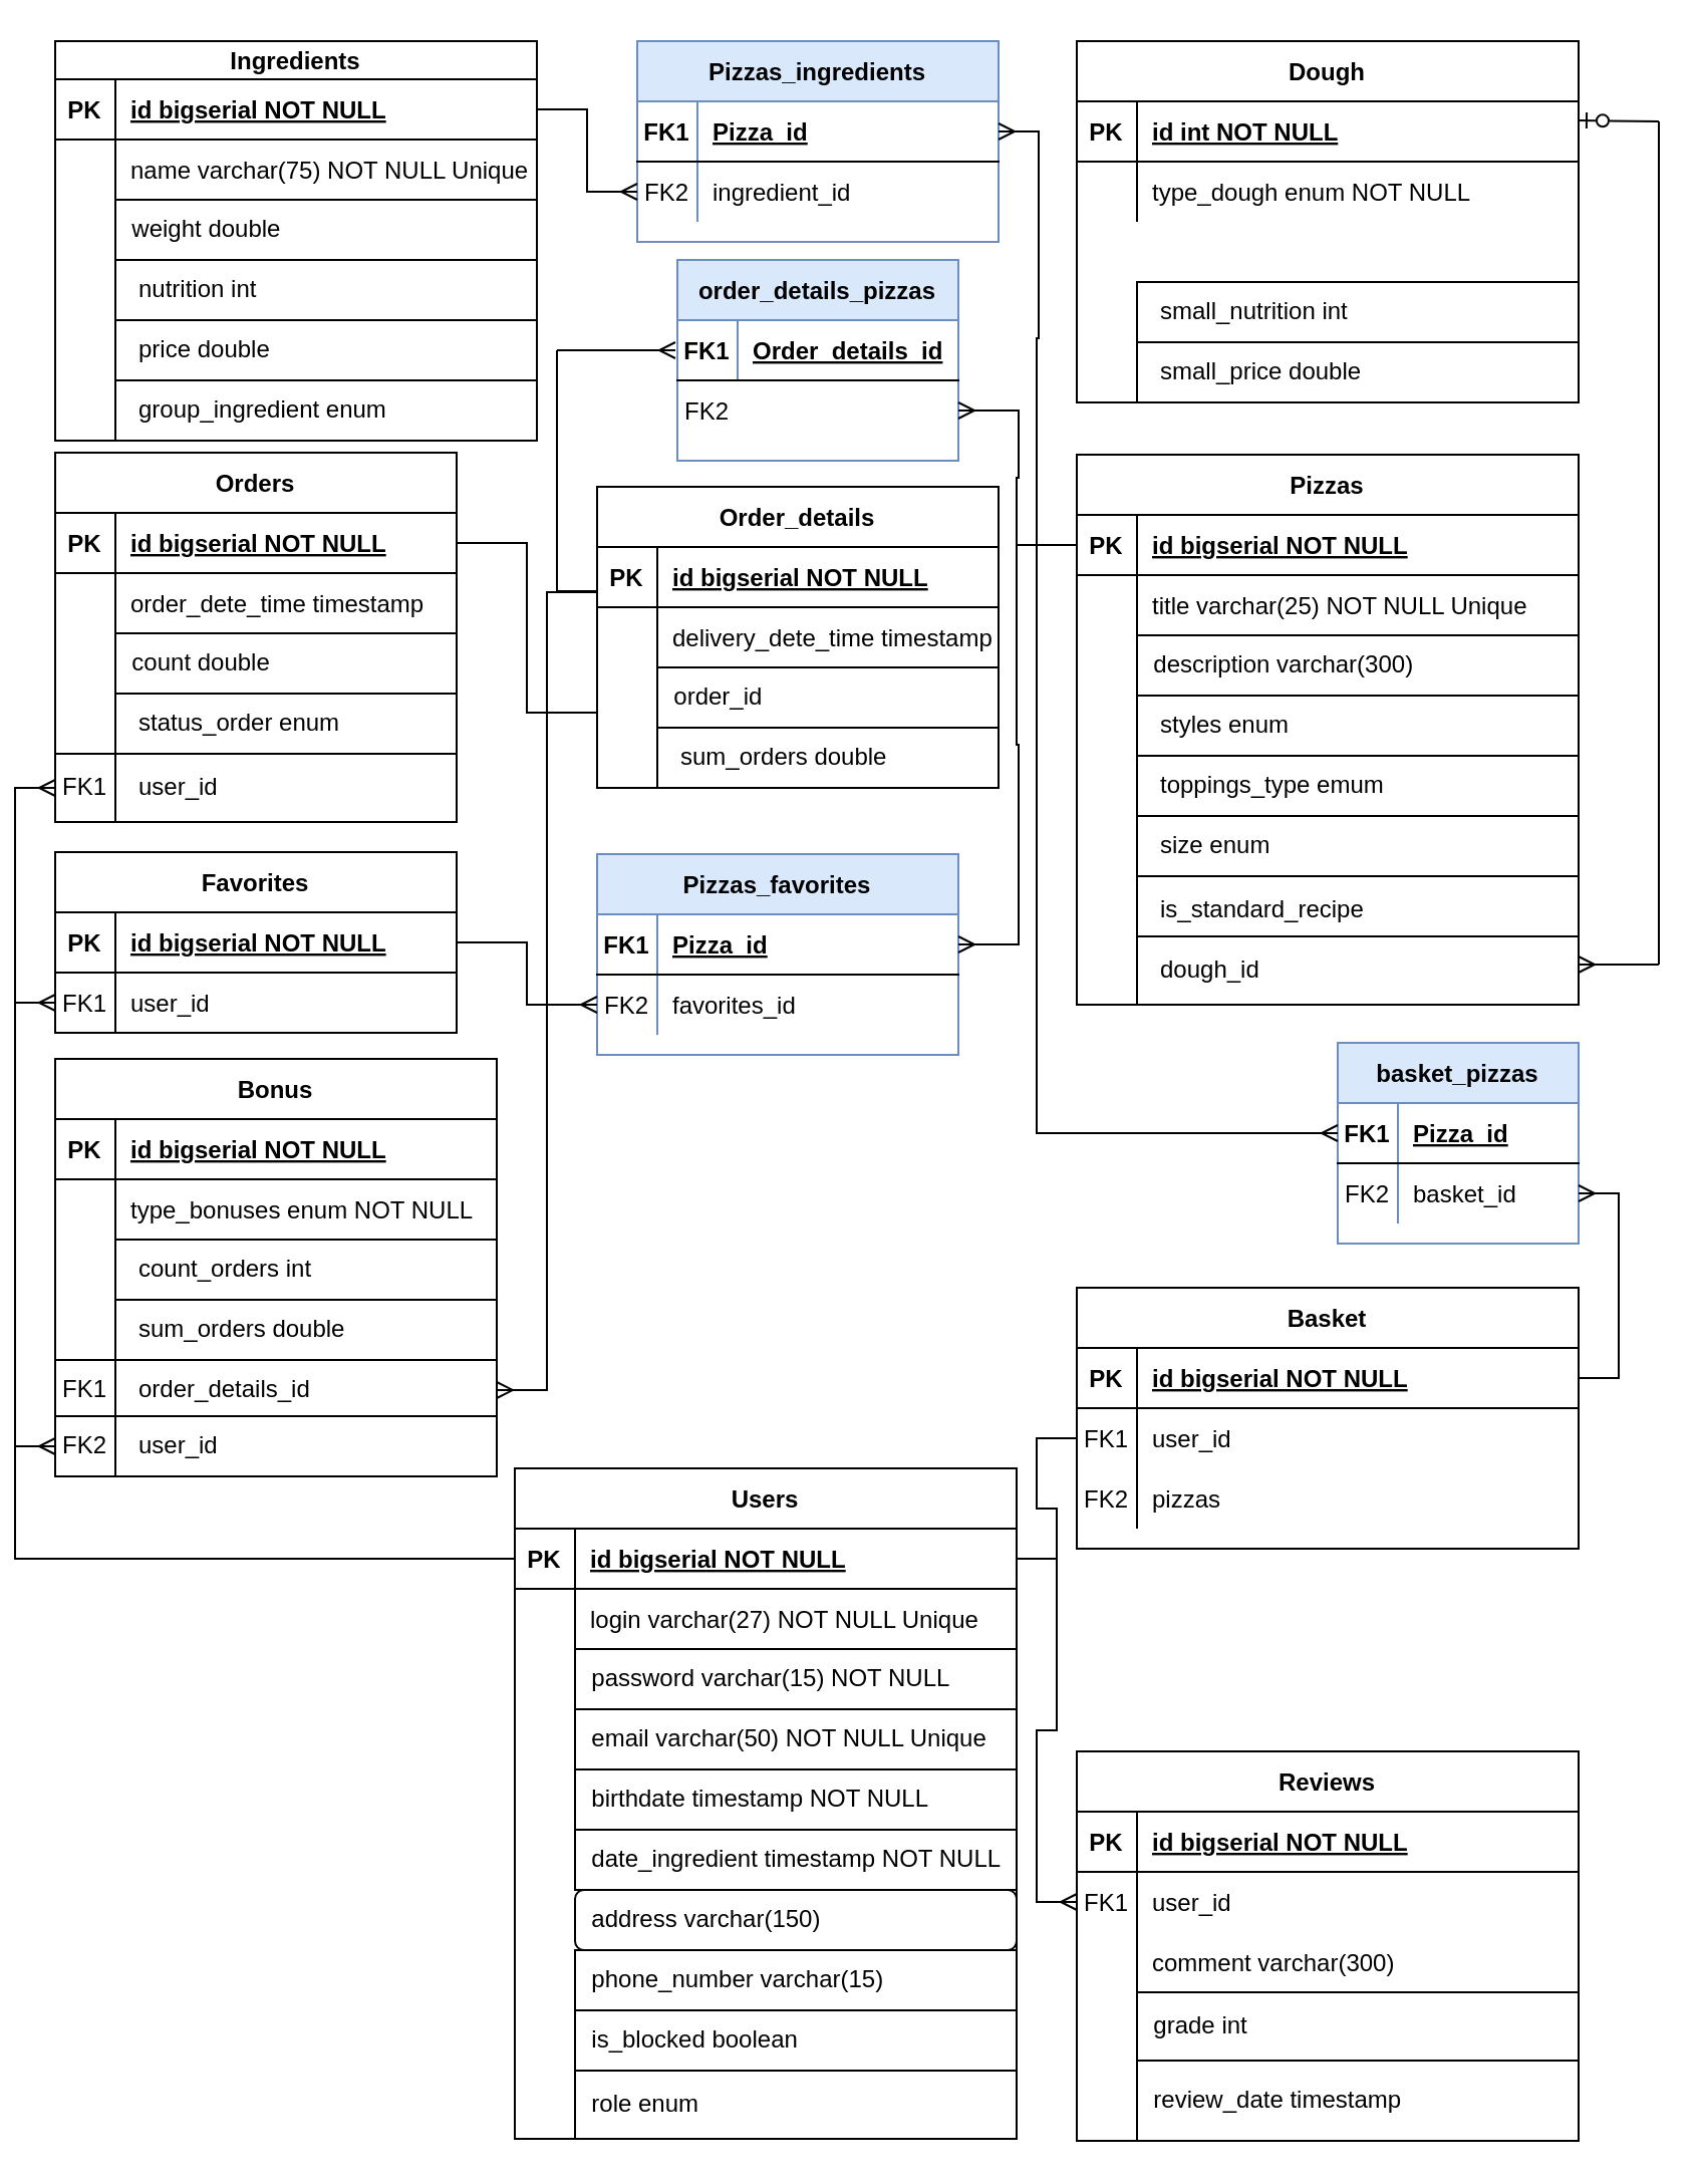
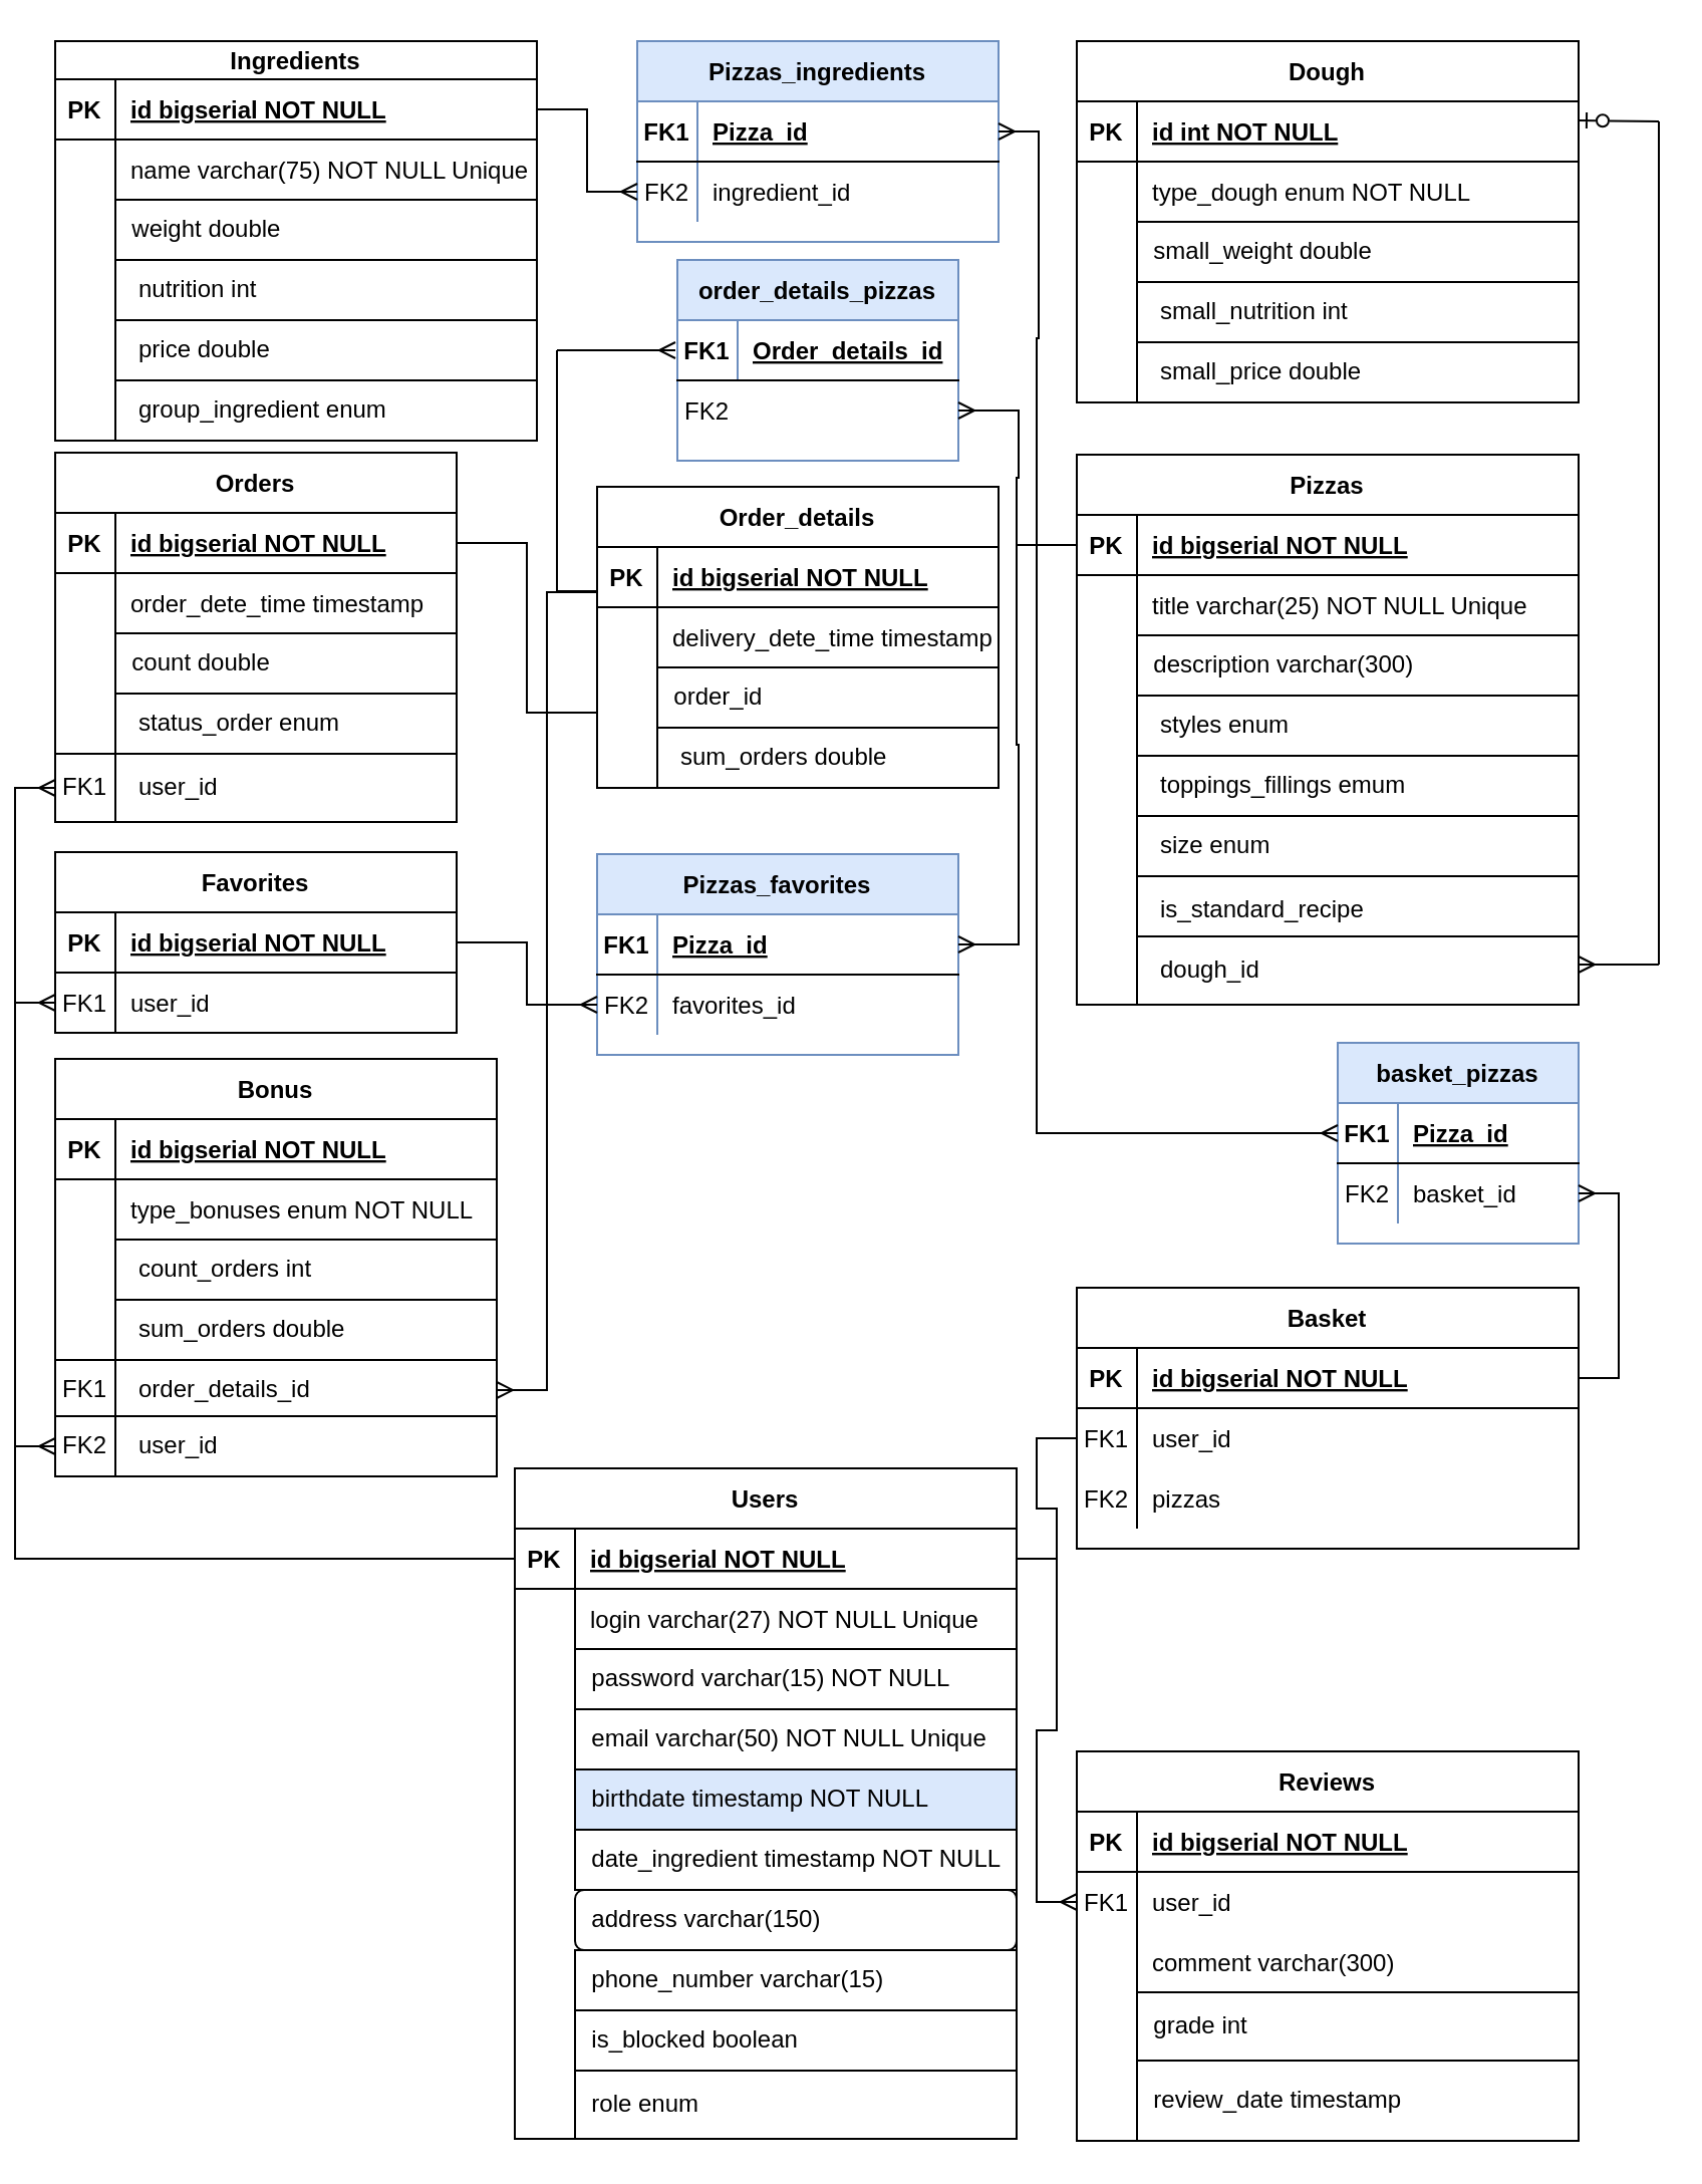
+ <mxCell id="76" value="&amp;nbsp; small_weight double&amp;nbsp;" style="rounded=0;whiteSpace=wrap;html=1;align=left;" vertex="1" parent="1"><mxGeometry x="559" y="110" width="220" height="30" as="geometry" /></mxCell>
- <mxCell id="54" value="&amp;nbsp; &amp;nbsp;toppings_type emum" style="rounded=0;whiteSpace=wrap;html=1;align=left;" vertex="1" parent="1"><mxGeometry x="559" y="376" width="220" height="30" as="geometry" /></mxCell>
+ <mxCell id="54" value="&amp;nbsp; &amp;nbsp;toppings_fillings emum" style="rounded=0;whiteSpace=wrap;html=1;align=left;" vertex="1" parent="1"><mxGeometry x="559" y="376" width="220" height="30" as="geometry" /></mxCell>
- <mxCell id="31" value="&amp;nbsp; birthdate timestamp NOT NULL" style="rounded=0;whiteSpace=wrap;html=1;align=left;" vertex="1" parent="1"><mxGeometry x="279" y="881" width="220" height="30" as="geometry" /></mxCell>
+ <mxCell id="31" value="&amp;nbsp; birthdate timestamp NOT NULL" style="rounded=0;whiteSpace=wrap;html=1;align=left;fillColor=#dae8fc;" vertex="1" parent="1"><mxGeometry x="279" y="881" width="220" height="30" as="geometry" /></mxCell>
